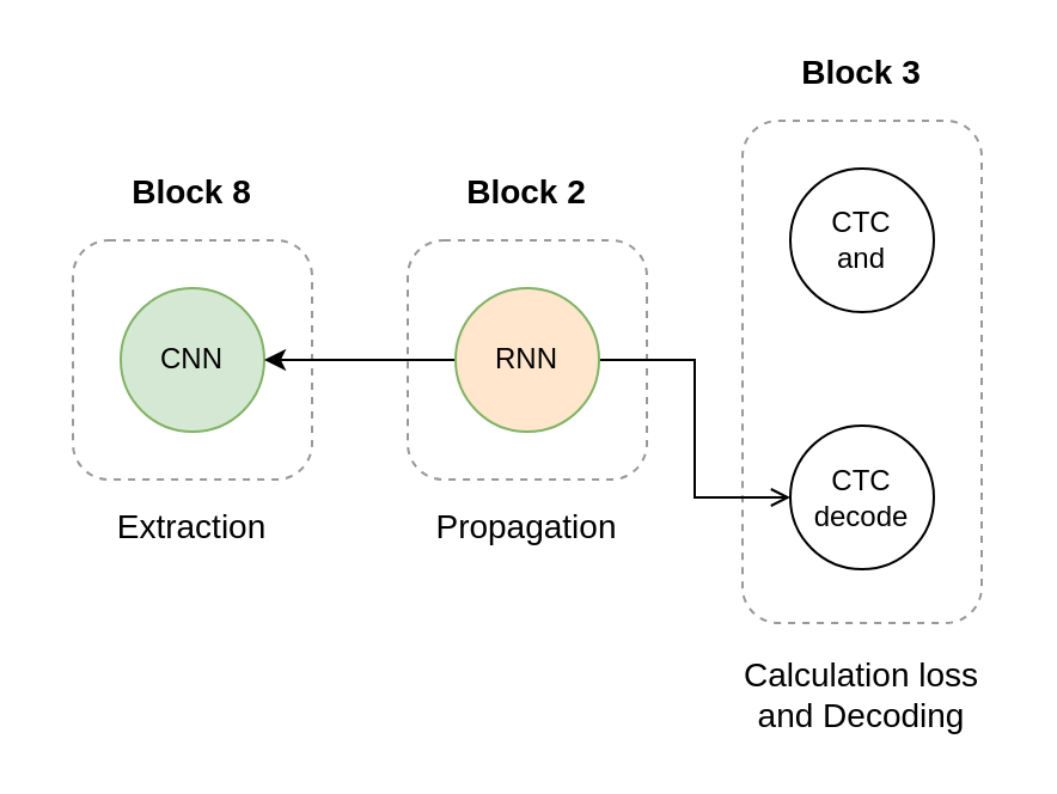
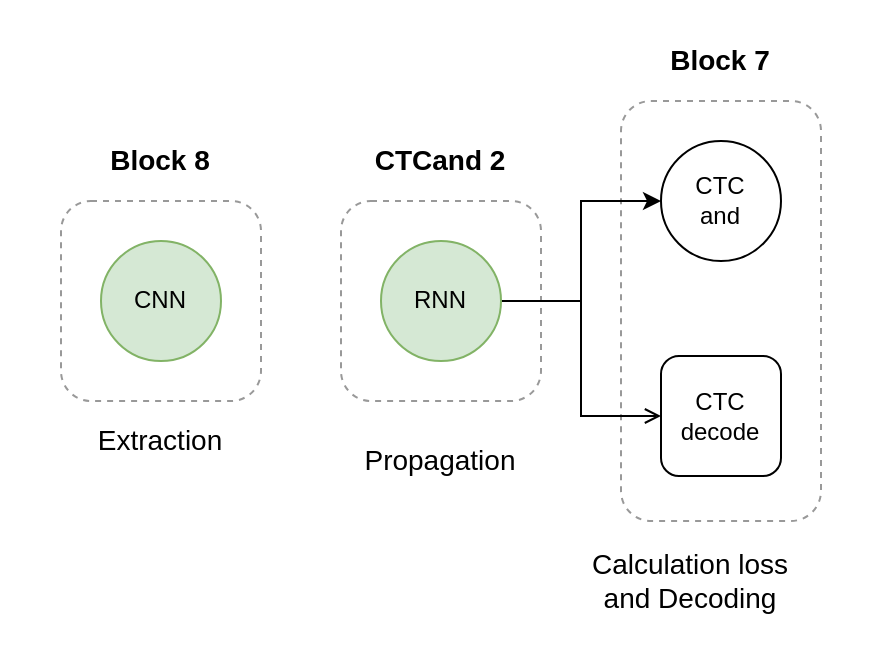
- <mxCell id="13" value="Block 3&lt;br style=&quot;font-size: 14px;&quot;&gt;" style="text;html=1;strokeColor=none;fillColor=none;align=center;verticalAlign=middle;whiteSpace=wrap;rounded=0;dashed=1;fontStyle=1;fontSize=14;" parent="1" vertex="1"><mxGeometry x="300" y="20" width="120" height="20" as="geometry" /></mxCell>
+ <mxCell id="13" value="Block 7&lt;br style=&quot;font-size: 14px;&quot;&gt;" style="text;html=1;strokeColor=none;fillColor=none;align=center;verticalAlign=middle;whiteSpace=wrap;rounded=0;dashed=1;fontStyle=1;fontSize=14;" parent="1" vertex="1"><mxGeometry x="300" y="20" width="120" height="20" as="geometry" /></mxCell>
- <mxCell id="12" value="Block 2&lt;br style=&quot;font-size: 14px;&quot;&gt;" style="text;html=1;strokeColor=none;fillColor=none;align=center;verticalAlign=middle;whiteSpace=wrap;rounded=0;dashed=1;fontStyle=1;fontSize=14;" parent="1" vertex="1"><mxGeometry x="160" y="70" width="120" height="20" as="geometry" /></mxCell>
+ <mxCell id="12" value="CTCand 2&lt;br style=&quot;font-size: 14px;&quot;&gt;" style="text;html=1;strokeColor=none;fillColor=none;align=center;verticalAlign=middle;whiteSpace=wrap;rounded=0;dashed=1;fontStyle=1;fontSize=14;" parent="1" vertex="1"><mxGeometry x="160" y="70" width="120" height="20" as="geometry" /></mxCell>
- <mxCell id="6" value="" style="edgeStyle=orthogonalEdgeStyle;rounded=0;orthogonalLoop=1;jettySize=auto;html=1;" parent="1" source="8" target="5" edge="1"><mxGeometry relative="1" as="geometry" /></mxCell>
+ <mxCell id="6" value="" style="edgeStyle=orthogonalEdgeStyle;rounded=0;orthogonalLoop=1;jettySize=auto;html=1;" parent="1" source="8" target="10" edge="1"><mxGeometry relative="1" as="geometry" /></mxCell>
- <mxCell id="8" value="&lt;span style=&quot;font-weight: normal; font-size: 12px;&quot;&gt;&lt;font style=&quot;font-size: 12px;&quot;&gt;RNN&lt;/font&gt;&lt;/span&gt;" style="ellipse;whiteSpace=wrap;html=1;aspect=fixed;fontStyle=1;fontSize=12;fillColor=#ffe6cc;strokeColor=#82b366;" parent="1" vertex="1"><mxGeometry x="190" y="120" width="60" height="60" as="geometry" /></mxCell>
+ <mxCell id="8" value="&lt;span style=&quot;font-weight: normal; font-size: 12px;&quot;&gt;&lt;font style=&quot;font-size: 12px;&quot;&gt;RNN&lt;/font&gt;&lt;/span&gt;" style="ellipse;whiteSpace=wrap;html=1;aspect=fixed;fontStyle=1;fontSize=12;fillColor=#d5e8d4;strokeColor=#82b366;" parent="1" vertex="1"><mxGeometry x="190" y="120" width="60" height="60" as="geometry" /></mxCell>
- <mxCell id="9" value="&lt;span style=&quot;font-weight: normal&quot;&gt;&lt;font style=&quot;font-size: 12px&quot;&gt;CTC&lt;br&gt;decode&lt;/font&gt;&lt;/span&gt;" style="ellipse;whiteSpace=wrap;html=1;aspect=fixed;fontStyle=1" parent="1" vertex="1"><mxGeometry x="330" y="177.5" width="60" height="60" as="geometry" /></mxCell>
+ <mxCell id="9" value="&lt;span style=&quot;font-weight: normal&quot;&gt;&lt;font style=&quot;font-size: 12px&quot;&gt;CTC&lt;br&gt;decode&lt;/font&gt;&lt;/span&gt;" style="whiteSpace=wrap;html=1;aspect=fixed;fontStyle=1;rounded=1;" parent="1" vertex="1"><mxGeometry x="330" y="177.5" width="60" height="60" as="geometry" /></mxCell>
- <mxCell id="15" value="&lt;font style=&quot;font-size: 14px&quot;&gt;Propagation&lt;/font&gt;" style="text;html=1;strokeColor=none;fillColor=none;align=center;verticalAlign=middle;whiteSpace=wrap;rounded=0;dashed=1;" parent="1" vertex="1"><mxGeometry x="160" y="200" width="120" height="40" as="geometry" /></mxCell>
+ <mxCell id="15" value="&lt;font style=&quot;font-size: 14px&quot;&gt;Propagation&lt;/font&gt;" style="text;html=1;strokeColor=none;fillColor=none;align=center;verticalAlign=middle;whiteSpace=wrap;rounded=0;dashed=1;" parent="1" vertex="1"><mxGeometry x="160" y="210" width="120" height="40" as="geometry" /></mxCell>
- <mxCell id="16" value="&lt;font style=&quot;font-size: 14px&quot;&gt;Calculation loss and Decoding&lt;/font&gt;" style="text;html=1;strokeColor=none;fillColor=none;align=center;verticalAlign=middle;whiteSpace=wrap;rounded=0;dashed=1;" parent="1" vertex="1"><mxGeometry x="300" y="270" width="120" height="40" as="geometry" /></mxCell>
+ <mxCell id="16" value="&lt;font style=&quot;font-size: 14px&quot;&gt;Calculation loss and Decoding&lt;/font&gt;" style="text;html=1;strokeColor=none;fillColor=none;align=center;verticalAlign=middle;whiteSpace=wrap;rounded=0;dashed=1;" parent="1" vertex="1"><mxGeometry x="285" y="270" width="120" height="40" as="geometry" /></mxCell>
